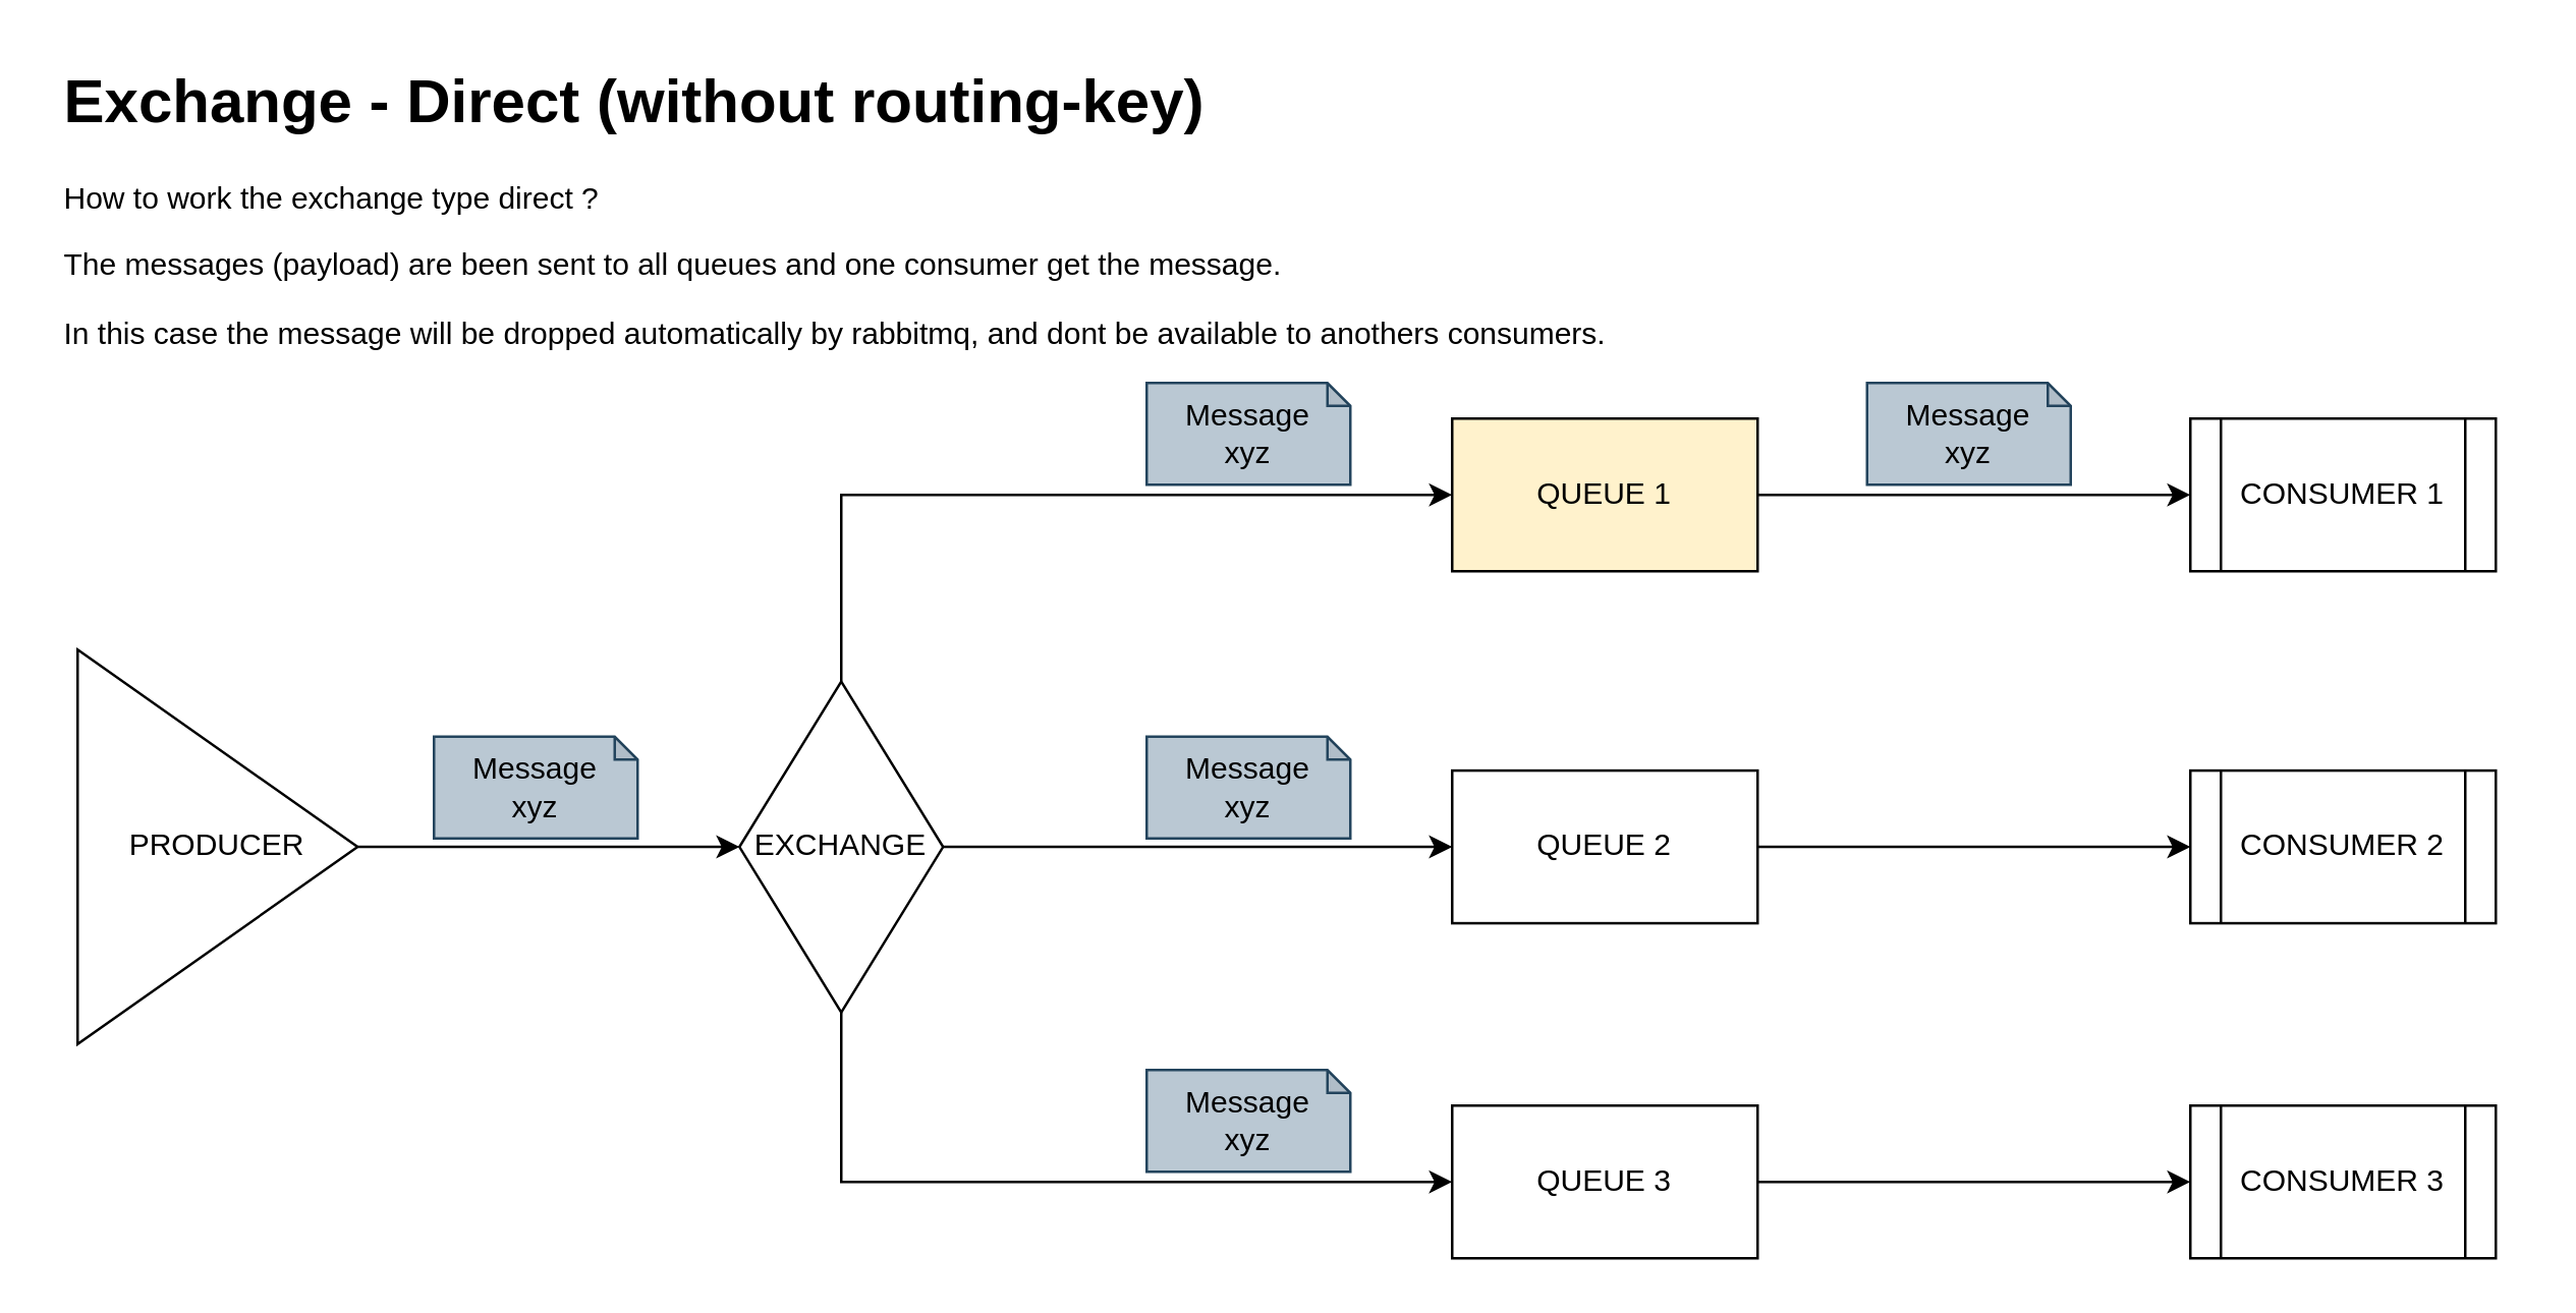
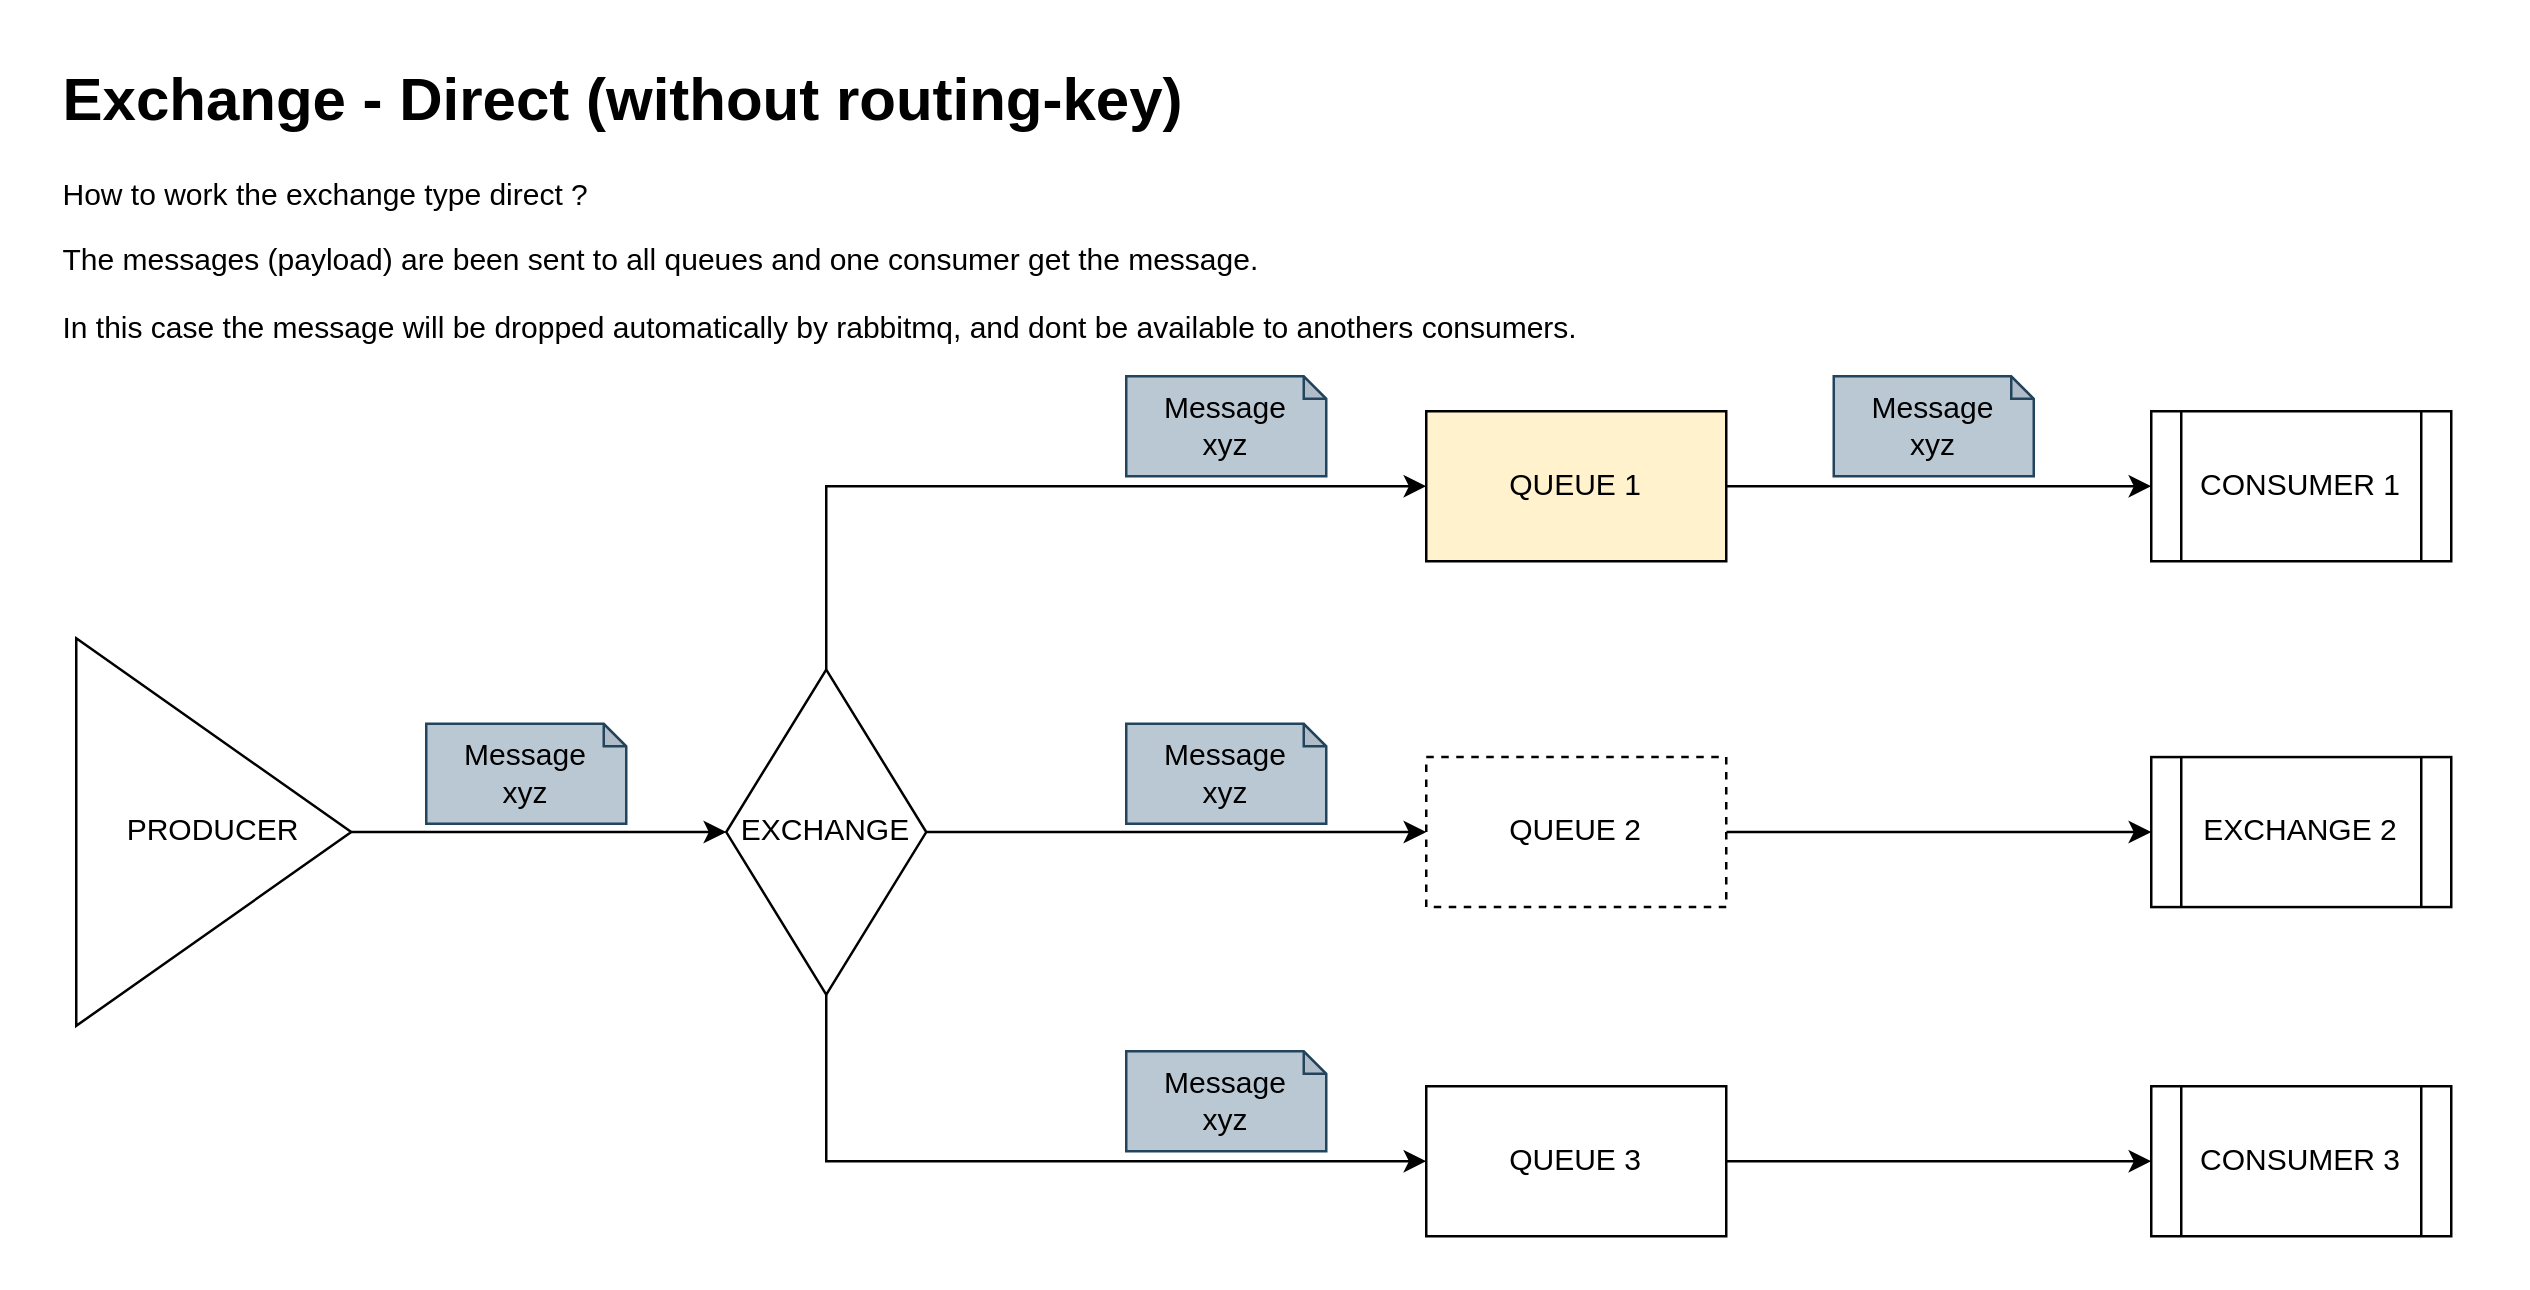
- <mxCell id="15" value="CONSUMER 2" style="shape=process;whiteSpace=wrap;html=1;backgroundOutline=1;" vertex="1" parent="1"><mxGeometry x="860" y="302.33" width="120" height="60" as="geometry" /></mxCell>
+ <mxCell id="15" value="EXCHANGE 2" style="shape=process;whiteSpace=wrap;html=1;backgroundOutline=1;" vertex="1" parent="1"><mxGeometry x="860" y="302.33" width="120" height="60" as="geometry" /></mxCell>
- <mxCell id="11" value="QUEUE 2" style="rounded=0;whiteSpace=wrap;html=1;" vertex="1" parent="1"><mxGeometry x="570" y="302.33" width="120" height="60" as="geometry" /></mxCell>
+ <mxCell id="11" value="QUEUE 2" style="rounded=0;whiteSpace=wrap;html=1;dashed=1;" vertex="1" parent="1"><mxGeometry x="570" y="302.33" width="120" height="60" as="geometry" /></mxCell>
